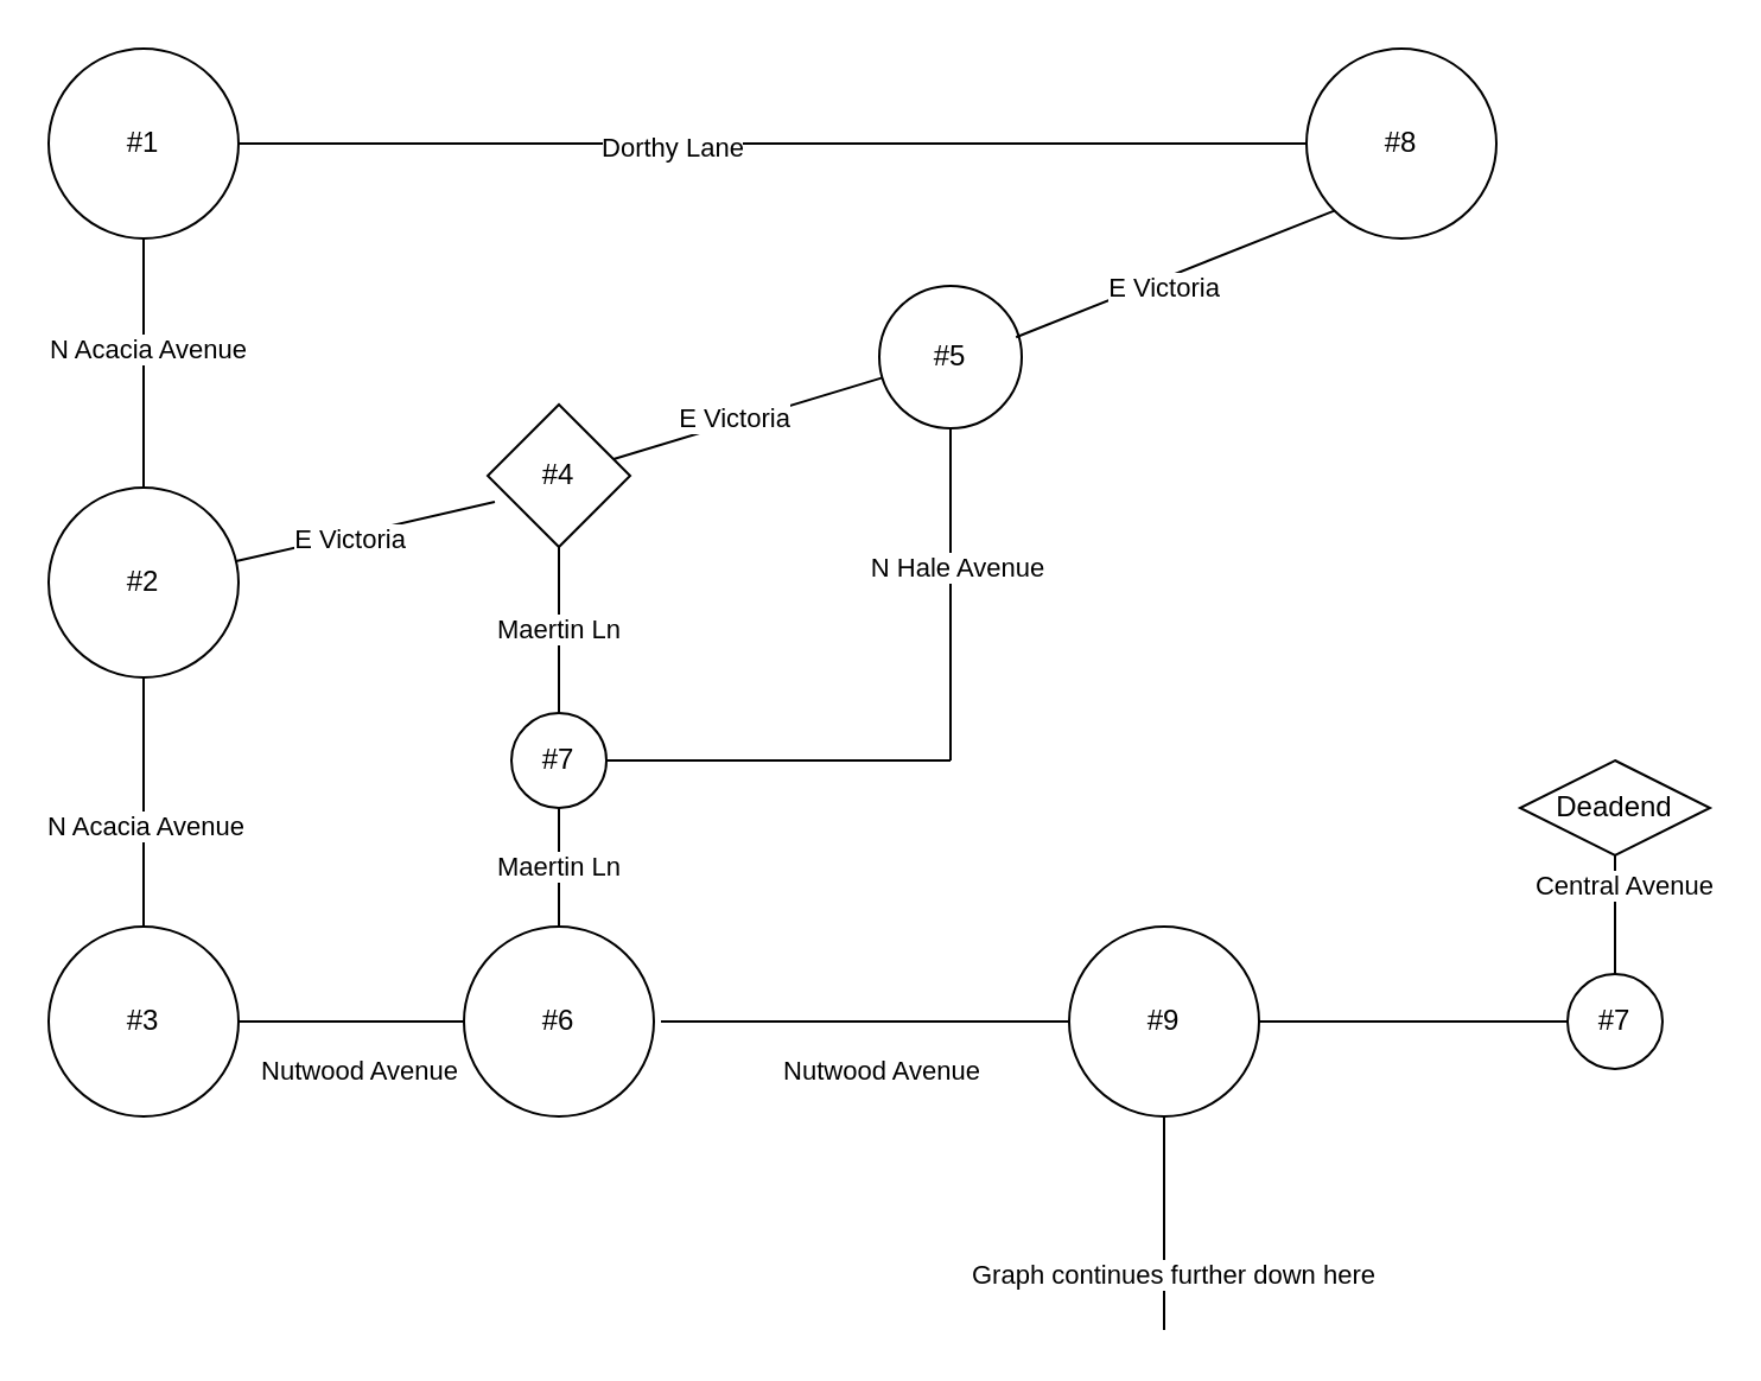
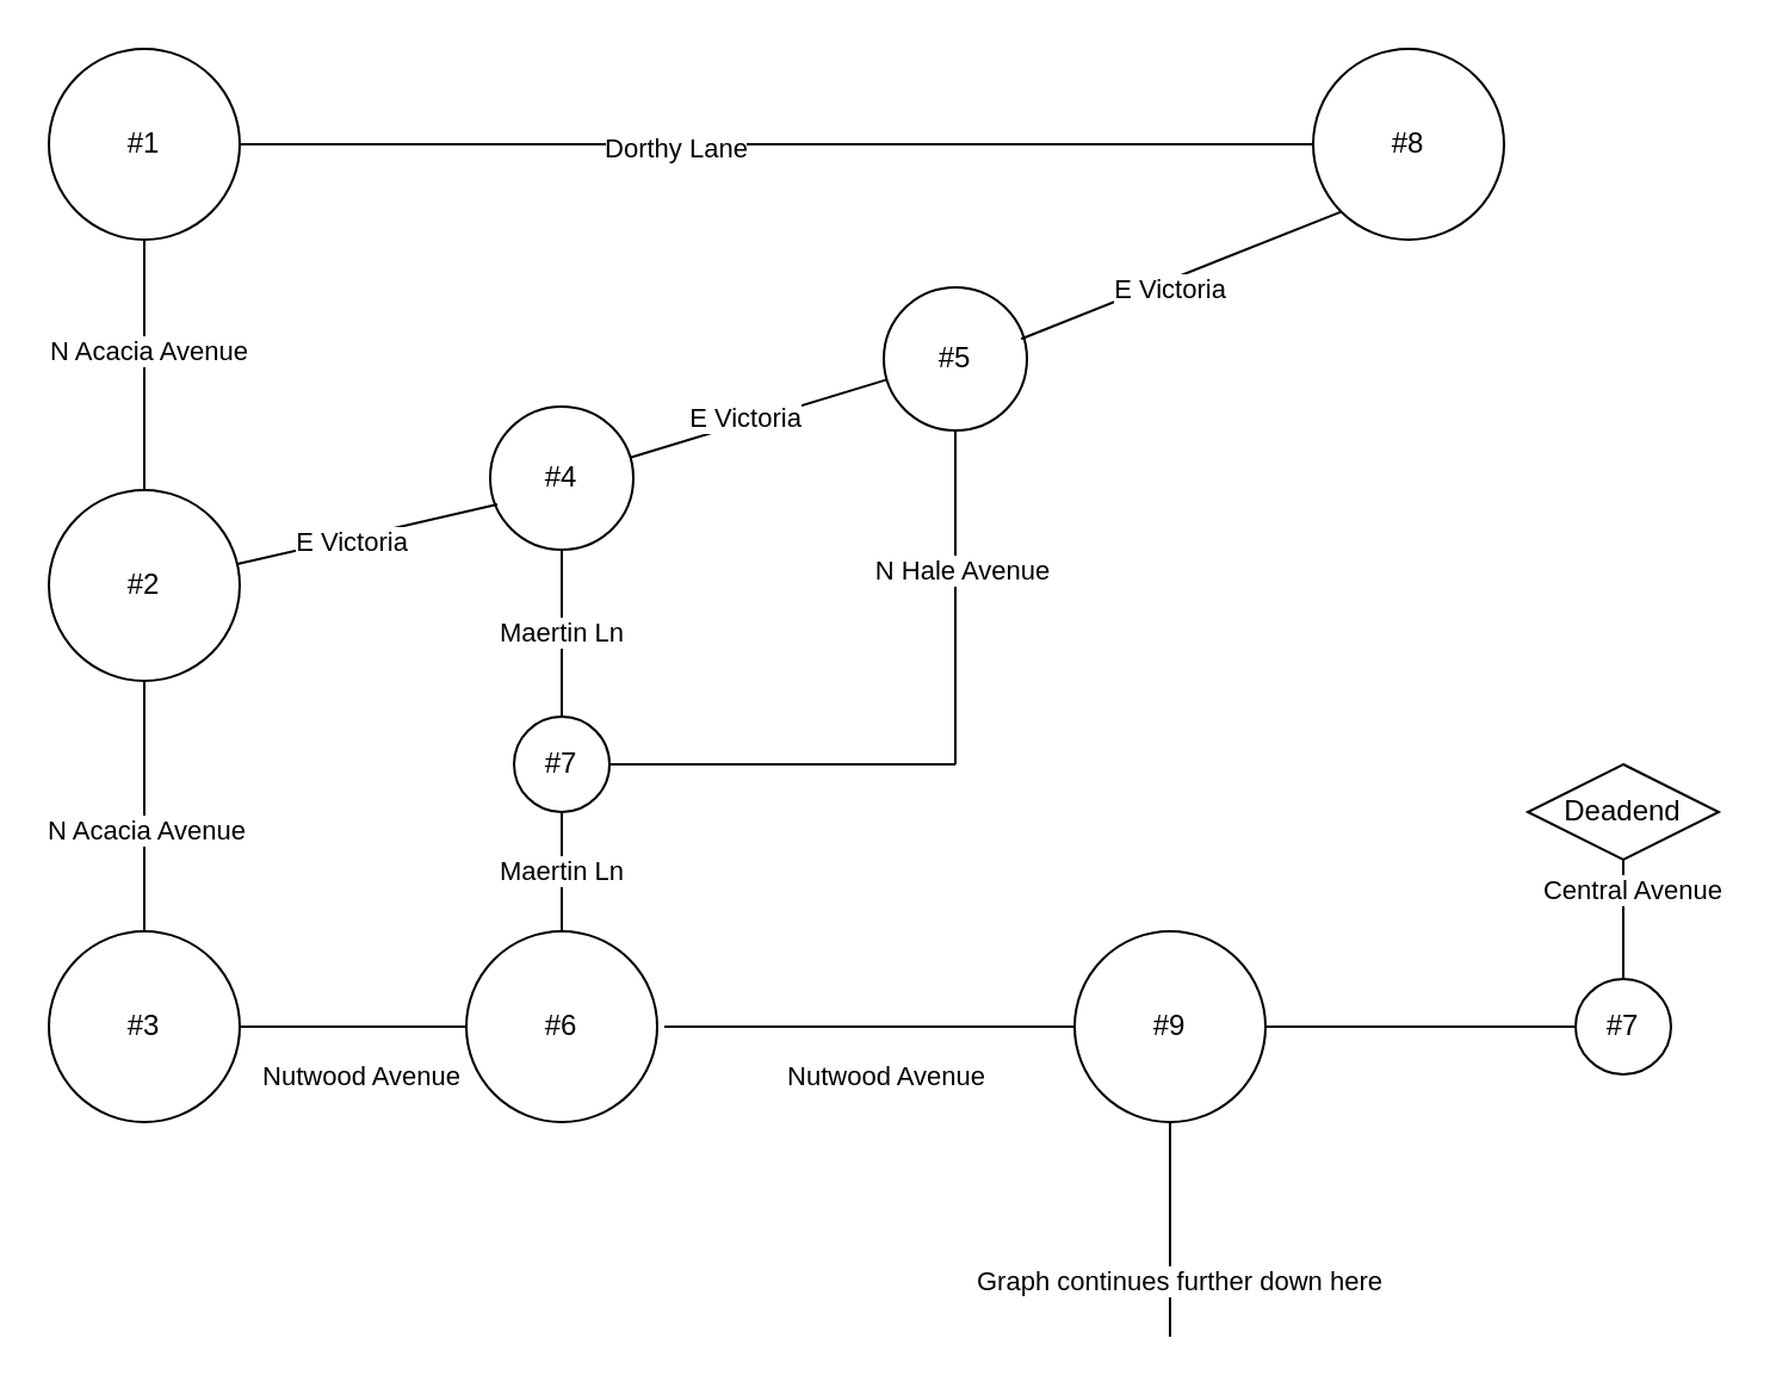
- <mxCell id="12" value="#4" style="rhombus;whiteSpace=wrap;html=1;aspect=fixed;" vertex="1" parent="1"><mxGeometry x="205" y="170" width="60" height="60" as="geometry" /></mxCell>
+ <mxCell id="12" value="#4" style="ellipse;whiteSpace=wrap;html=1;aspect=fixed;" vertex="1" parent="1"><mxGeometry x="205" y="170" width="60" height="60" as="geometry" /></mxCell>
